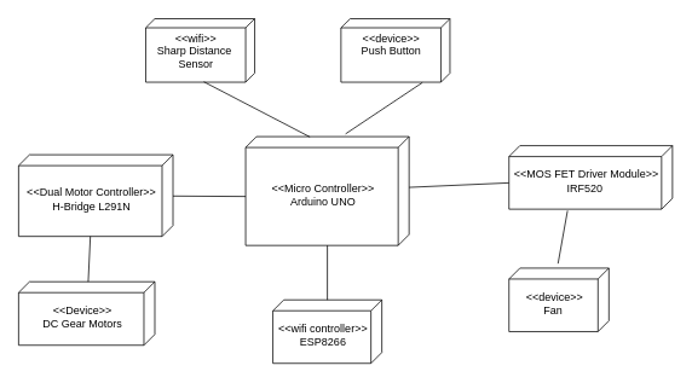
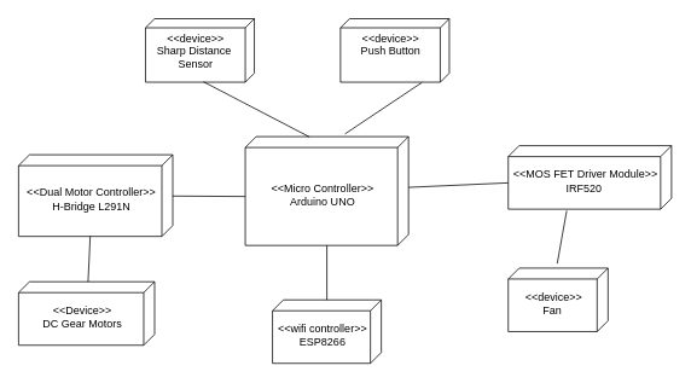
- <mxCell id="6" value="&amp;lt;&amp;lt;wifi&amp;gt;&amp;gt;&lt;br&gt;Sharp Distance&amp;nbsp;&lt;br&gt;Sensor&lt;br&gt;" style="verticalAlign=top;align=center;spacingTop=8;spacingLeft=2;spacingRight=12;shape=cube;size=10;direction=south;fontStyle=0;html=1;" vertex="1" parent="1"><mxGeometry x="160" y="20" width="120" height="70" as="geometry" /></mxCell>
+ <mxCell id="6" value="&amp;lt;&amp;lt;device&amp;gt;&amp;gt;&lt;br&gt;Sharp Distance&amp;nbsp;&lt;br&gt;Sensor&lt;br&gt;" style="verticalAlign=top;align=center;spacingTop=8;spacingLeft=2;spacingRight=12;shape=cube;size=10;direction=south;fontStyle=0;html=1;" vertex="1" parent="1"><mxGeometry x="160" y="20" width="120" height="70" as="geometry" /></mxCell>
